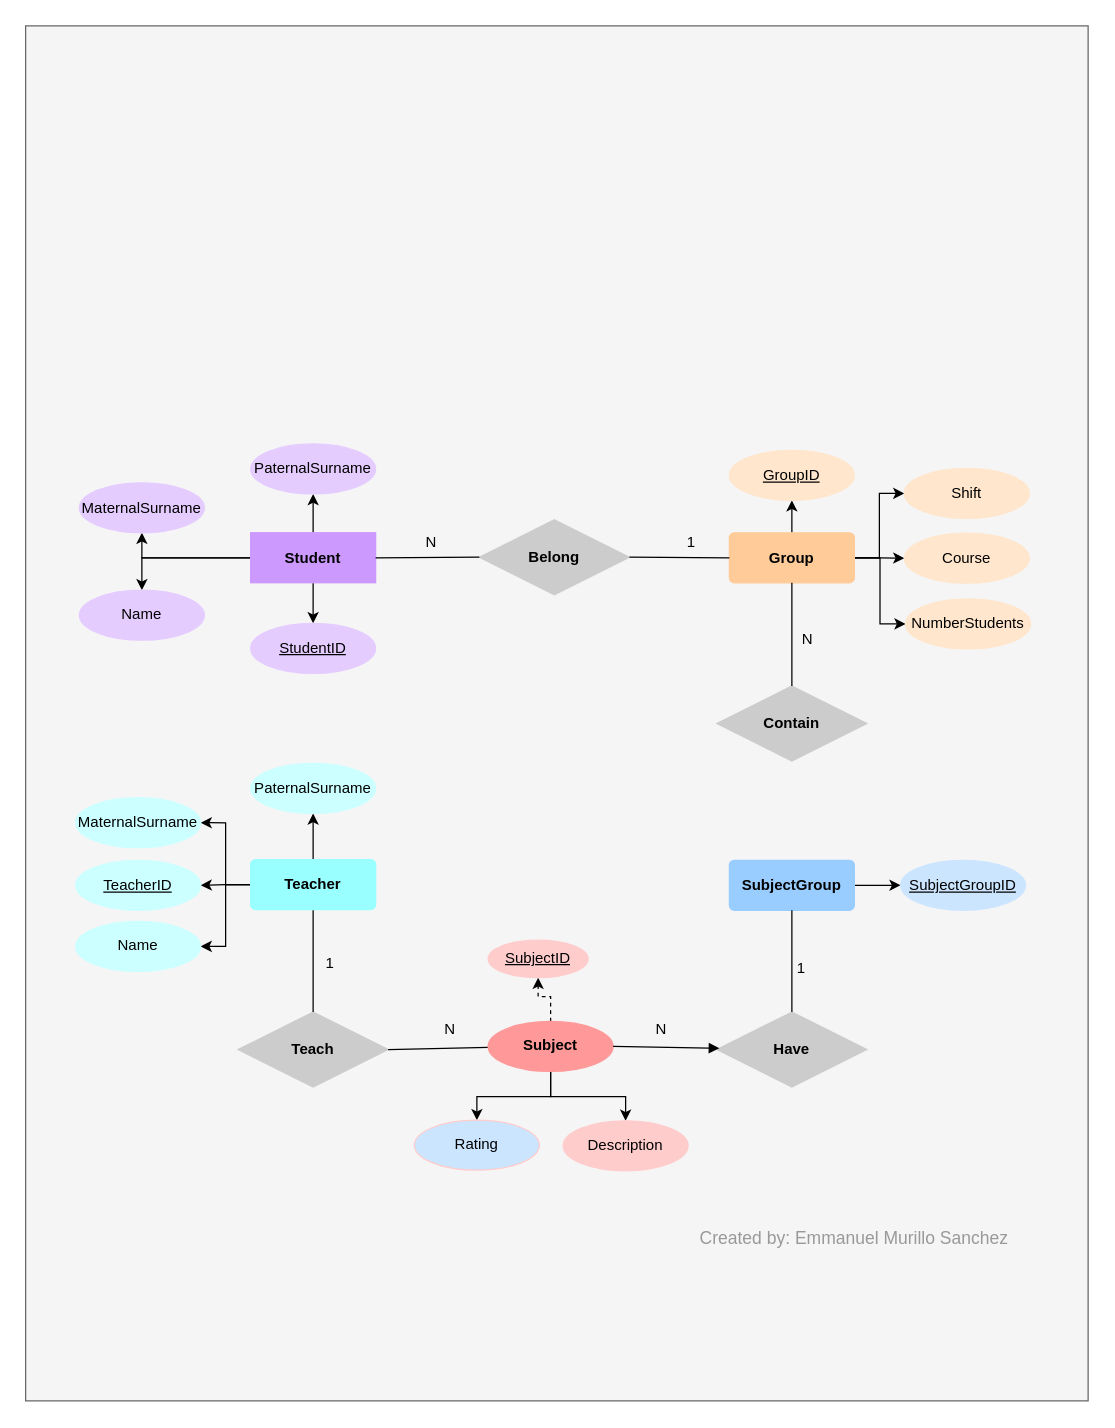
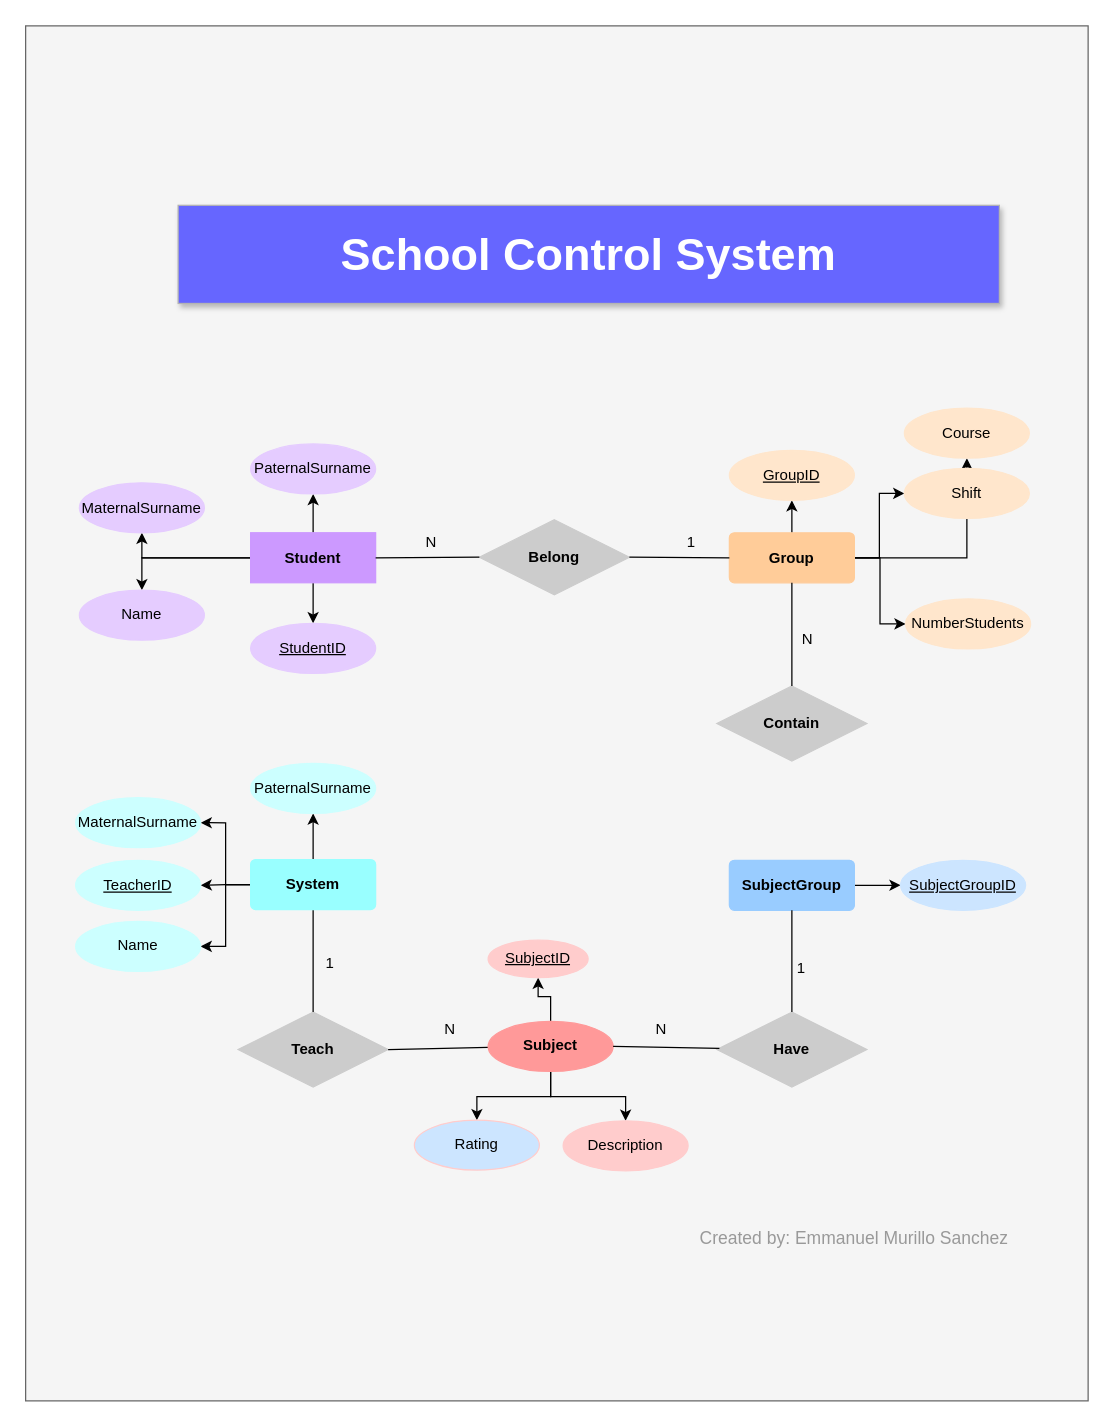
+ <mxCell id="29" value="&lt;b&gt;&lt;font style=&quot;font-size: 36px;&quot;&gt;School Control System&lt;/font&gt;&lt;/b&gt;" style="text;html=1;strokeColor=#B3B3B3;fillColor=#6666FF;align=center;verticalAlign=middle;rounded=0;shadow=1;fontColor=#FFFFFF;gradientColor=none;whiteSpace=wrap;" vertex="1" parent="1"><mxGeometry x="142" y="163.55" width="657" height="78.51" as="geometry" /></mxCell>
- <mxCell id="8" value="Course" style="ellipse;whiteSpace=wrap;html=1;align=center;fillColor=#FFE6CC;strokeColor=#FFE6CC;" vertex="1" parent="1"><mxGeometry x="723" y="425.84" width="100" height="40" as="geometry" /></mxCell>
+ <mxCell id="8" value="Course" style="ellipse;whiteSpace=wrap;html=1;align=center;fillColor=#FFE6CC;strokeColor=#FFE6CC;" vertex="1" parent="1"><mxGeometry x="723" y="325.84" width="100" height="40" as="geometry" /></mxCell>
- <mxCell id="35" value="&lt;b&gt;Teacher&lt;/b&gt;" style="rounded=1;arcSize=10;whiteSpace=wrap;html=1;align=center;fillColor=#99FFFF;strokeColor=#99FFFF;" vertex="1" parent="1"><mxGeometry x="200" y="686.95" width="100" height="40" as="geometry" /></mxCell>
+ <mxCell id="35" value="&lt;b&gt;System&lt;/b&gt;" style="rounded=1;arcSize=10;whiteSpace=wrap;html=1;align=center;fillColor=#99FFFF;strokeColor=#99FFFF;" vertex="1" parent="1"><mxGeometry x="200" y="686.95" width="100" height="40" as="geometry" /></mxCell>
- <mxCell id="41" style="edgeStyle=orthogonalEdgeStyle;rounded=0;orthogonalLoop=1;jettySize=auto;html=1;dashed=1;" edge="1" parent="1" source="44" target="46"><mxGeometry relative="1" as="geometry" /></mxCell>
+ <mxCell id="41" style="edgeStyle=orthogonalEdgeStyle;rounded=0;orthogonalLoop=1;jettySize=auto;html=1;" edge="1" parent="1" source="44" target="46"><mxGeometry relative="1" as="geometry" /></mxCell>
- <mxCell id="52" value="" style="endArrow=block;html=1;rounded=0;exitX=1;exitY=0.5;exitDx=0;exitDy=0;" edge="1" parent="1" source="44" target="49"><mxGeometry relative="1" as="geometry"><mxPoint x="593" y="455.55" as="sourcePoint" /><mxPoint x="513" y="455.05" as="targetPoint" /></mxGeometry></mxCell>
+ <mxCell id="52" value="" style="endArrow=none;html=1;rounded=0;exitX=1;exitY=0.5;exitDx=0;exitDy=0;" edge="1" parent="1" source="44" target="49"><mxGeometry relative="1" as="geometry"><mxPoint x="593" y="455.55" as="sourcePoint" /><mxPoint x="513" y="455.05" as="targetPoint" /></mxGeometry></mxCell>
